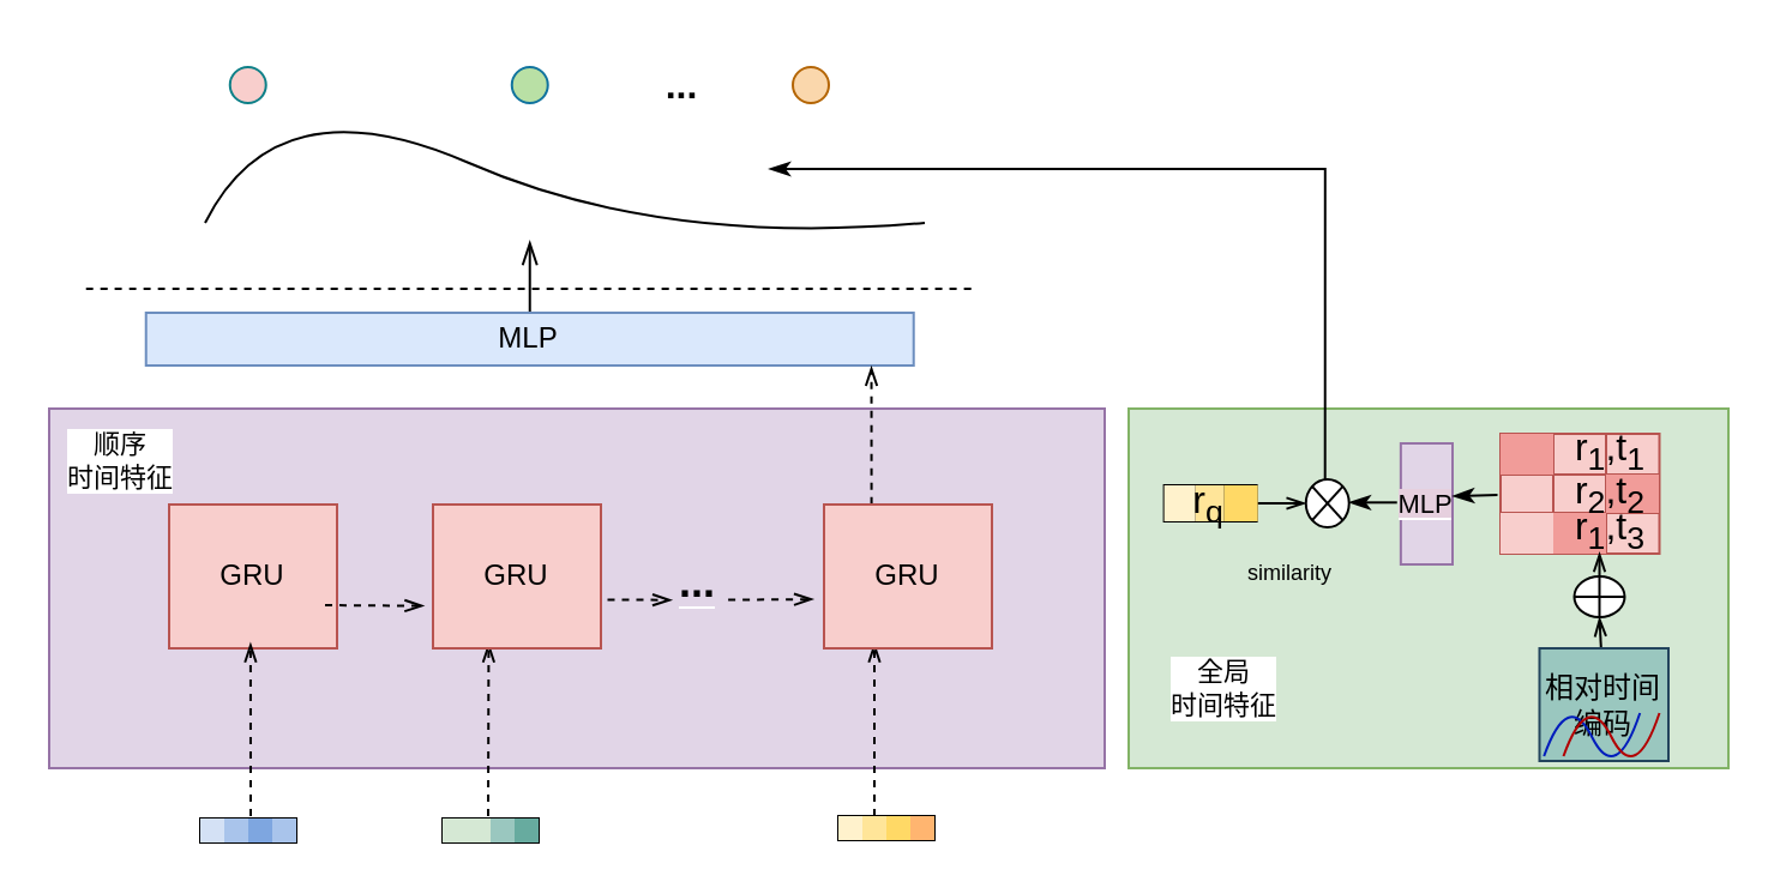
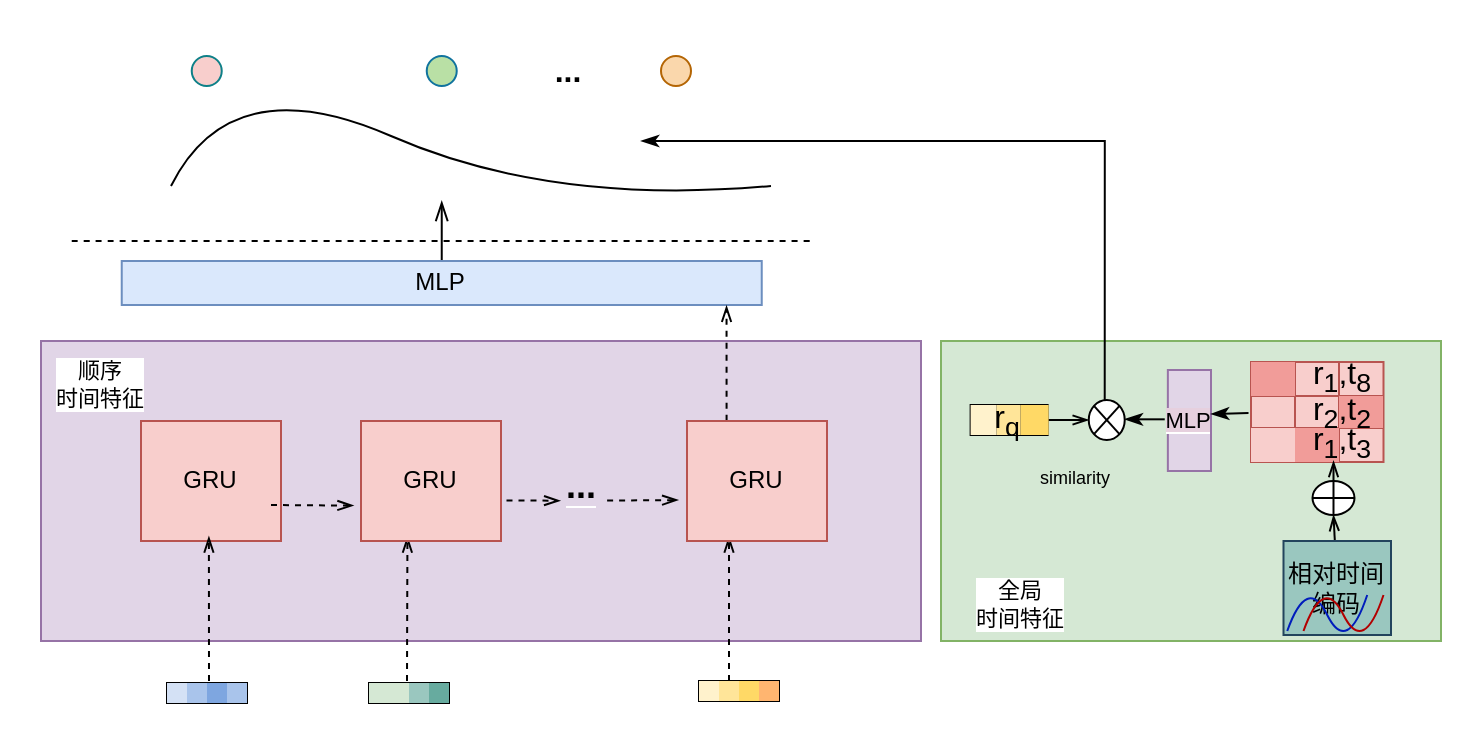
- <mxCell id="24" value="r&lt;sub&gt;1&lt;/sub&gt;,t&lt;sub&gt;1&lt;/sub&gt;" style="text;html=1;align=center;verticalAlign=middle;whiteSpace=wrap;rounded=0;fontSize=16;" parent="1" vertex="1"><mxGeometry x="646.25" y="173.5" width="50" height="28.5" as="geometry" /></mxCell>
+ <mxCell id="24" value="r&lt;sub&gt;1&lt;/sub&gt;,t&lt;sub&gt;8&lt;/sub&gt;" style="text;html=1;align=center;verticalAlign=middle;whiteSpace=wrap;rounded=0;fontSize=16;" parent="1" vertex="1"><mxGeometry x="646.25" y="173.5" width="50" height="28.5" as="geometry" /></mxCell>
- <mxCell id="54" value="全局&lt;div&gt;时间特征&lt;/div&gt;" style="text;html=1;align=center;verticalAlign=middle;whiteSpace=wrap;rounded=0;fontFamily=Helvetica;fontSize=11;fontColor=default;labelBackgroundColor=default;" parent="1" vertex="1"><mxGeometry x="480" y="272" width="60" height="30" as="geometry" /></mxCell>
+ <mxCell id="54" value="全局&lt;div&gt;时间特征&lt;/div&gt;" style="text;html=1;align=center;verticalAlign=middle;whiteSpace=wrap;rounded=0;fontFamily=Helvetica;fontSize=11;fontColor=default;labelBackgroundColor=default;" parent="1" vertex="1"><mxGeometry x="480" y="287" width="60" height="30" as="geometry" /></mxCell>
